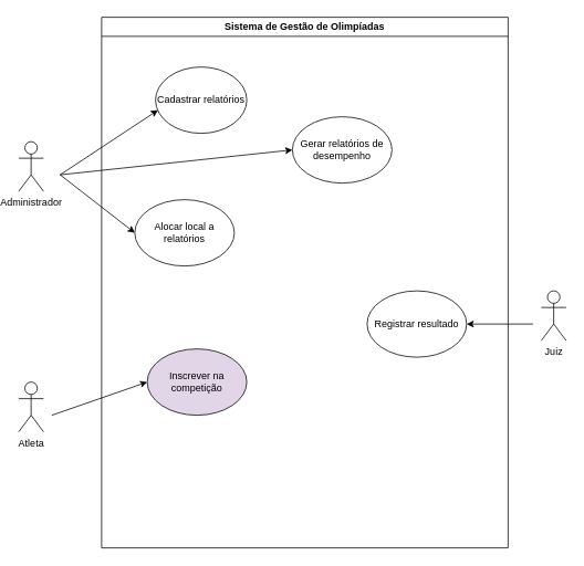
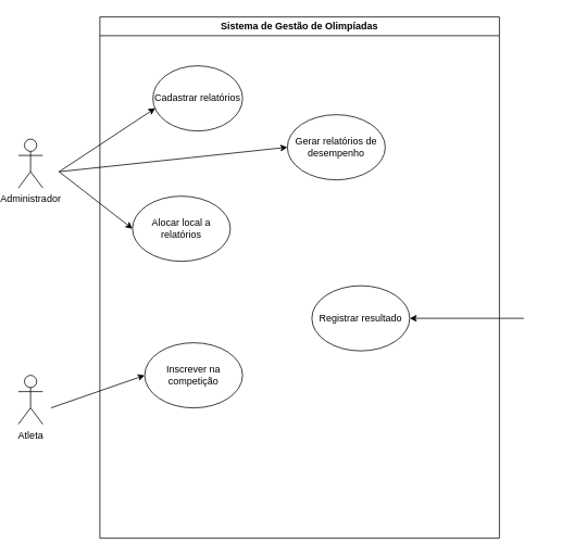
- <mxCell id="11" value="Juiz" style="shape=umlActor;verticalLabelPosition=bottom;verticalAlign=top;html=1;outlineConnect=0;" vertex="1" parent="1"><mxGeometry x="650" y="350" width="30" height="60" as="geometry" /></mxCell>
- <mxCell id="6" value="Registrar resultado" style="ellipse;whiteSpace=wrap;html=1;" vertex="1" parent="2"><mxGeometry x="320" y="330" width="120" height="80" as="geometry" /></mxCell>
+ <mxCell id="6" value="Registrar resultado" style="ellipse;whiteSpace=wrap;html=1;" vertex="1" parent="2"><mxGeometry x="260" y="330" width="120" height="80" as="geometry" /></mxCell>
- <mxCell id="4" value="Inscrever na competição" style="ellipse;whiteSpace=wrap;html=1;fillColor=#e1d5e7;" vertex="1" parent="2"><mxGeometry x="55" y="400" width="120" height="80" as="geometry" /></mxCell>
+ <mxCell id="4" value="Inscrever na competição" style="ellipse;whiteSpace=wrap;html=1;" vertex="1" parent="2"><mxGeometry x="55" y="400" width="120" height="80" as="geometry" /></mxCell>
